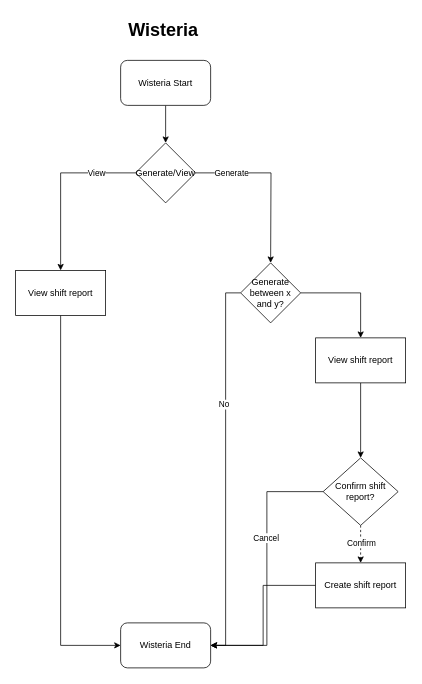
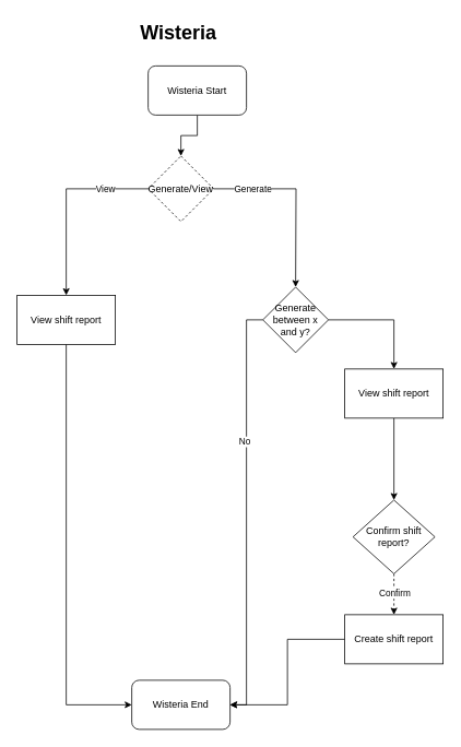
- <mxCell id="3" value="Wisteria Start" style="rounded=1;whiteSpace=wrap;html=1;" vertex="1" parent="1"><mxGeometry x="160" y="80" width="120" height="60" as="geometry" /></mxCell>
+ <mxCell id="3" value="Wisteria Start" style="rounded=1;whiteSpace=wrap;html=1;" vertex="1" parent="1"><mxGeometry x="180" y="80" width="120" height="60" as="geometry" /></mxCell>
- <mxCell id="8" value="Generate/View" style="rhombus;whiteSpace=wrap;html=1;" vertex="1" parent="1"><mxGeometry x="180" y="190" width="80" height="80" as="geometry" /></mxCell>
+ <mxCell id="8" value="Generate/View" style="rhombus;whiteSpace=wrap;html=1;dashed=1;" vertex="1" parent="1"><mxGeometry x="180" y="190" width="80" height="80" as="geometry" /></mxCell>
- <mxCell id="18" style="edgeStyle=orthogonalEdgeStyle;rounded=0;orthogonalLoop=1;jettySize=auto;html=1;entryX=1;entryY=0.5;entryDx=0;entryDy=0;" edge="1" parent="1" source="22" target="9"><mxGeometry relative="1" as="geometry" /></mxCell>
- <mxCell id="19" value="Cancel" style="edgeLabel;html=1;align=center;verticalAlign=middle;resizable=0;points=[];" vertex="1" connectable="0" parent="18"><mxGeometry x="-0.234" y="-2" relative="1" as="geometry"><mxPoint as="offset" /></mxGeometry></mxCell>
